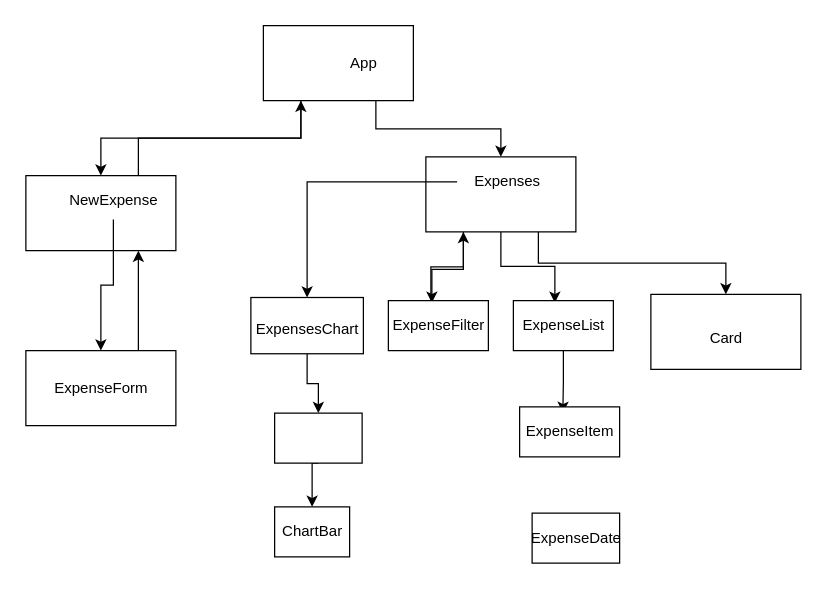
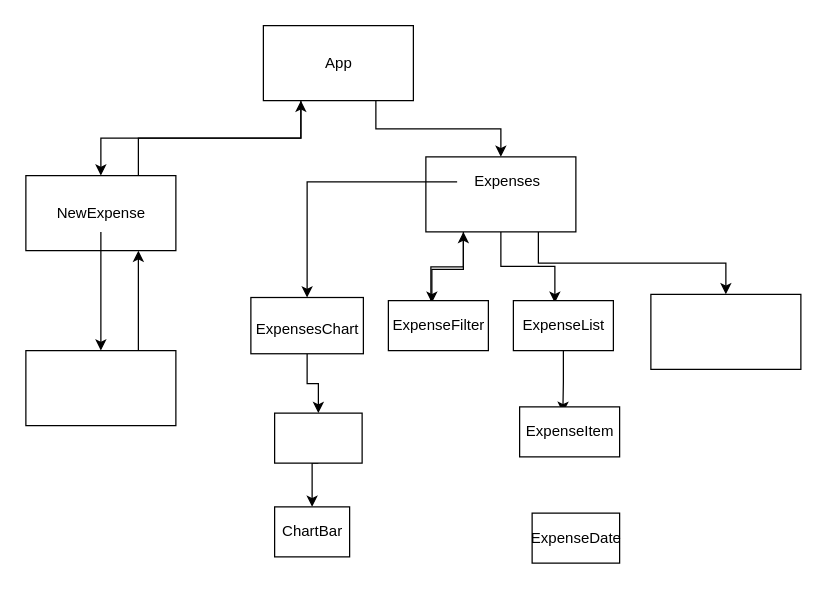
- <mxCell id="5" value="App" style="text;html=1;resizable=0;autosize=1;align=center;verticalAlign=middle;points=[];fillColor=none;strokeColor=none;rounded=0;" vertex="1" parent="1"><mxGeometry x="270" y="35" width="40" height="30" as="geometry" /></mxCell>
+ <mxCell id="5" value="App" style="text;html=1;resizable=0;autosize=1;align=center;verticalAlign=middle;points=[];fillColor=none;strokeColor=none;rounded=0;" vertex="1" parent="1"><mxGeometry x="250" y="35" width="40" height="30" as="geometry" /></mxCell>
- <mxCell id="13" value="NewExpense" style="text;html=1;resizable=0;autosize=1;align=center;verticalAlign=middle;points=[];fillColor=none;strokeColor=none;rounded=0;" vertex="1" parent="1"><mxGeometry x="45" y="145" width="90" height="30" as="geometry" /></mxCell>
+ <mxCell id="13" value="NewExpense" style="text;html=1;resizable=0;autosize=1;align=center;verticalAlign=middle;points=[];fillColor=none;strokeColor=none;rounded=0;" vertex="1" parent="1"><mxGeometry x="35" y="155" width="90" height="30" as="geometry" /></mxCell>
- <mxCell id="20" value="Card" style="text;html=1;resizable=0;autosize=1;align=center;verticalAlign=middle;points=[];fillColor=none;strokeColor=none;rounded=0;" vertex="1" parent="1"><mxGeometry x="555" y="255" width="50" height="30" as="geometry" /></mxCell>
- <mxCell id="18" value="ExpenseForm" style="text;html=1;resizable=0;autosize=1;align=center;verticalAlign=middle;points=[];fillColor=none;strokeColor=none;rounded=0;" vertex="1" parent="1"><mxGeometry x="30" y="295" width="100" height="30" as="geometry" /></mxCell>
